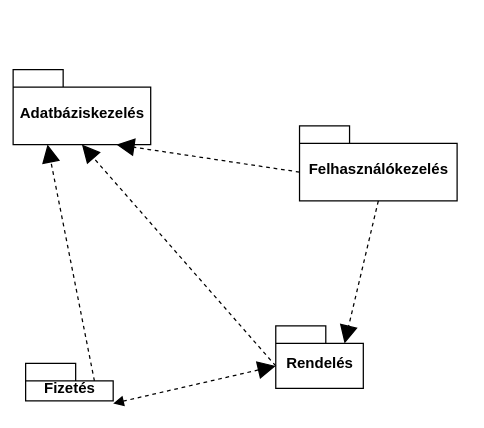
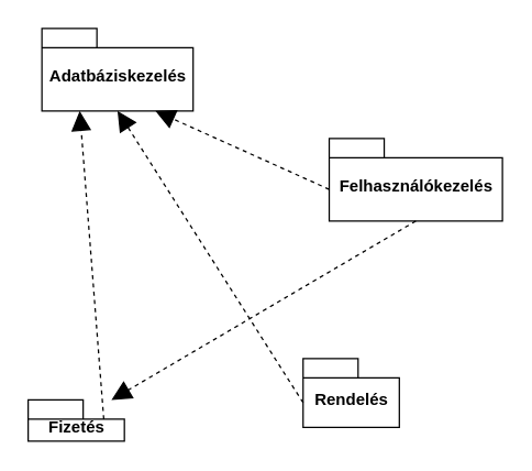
- <mxCell id="2" value="Adatbáziskezelés" style="shape=folder;fontStyle=1;spacingTop=10;tabWidth=40;tabHeight=14;tabPosition=left;html=1;" vertex="1" parent="1"><mxGeometry x="10" y="55" width="110" height="60" as="geometry" /></mxCell>
+ <mxCell id="2" value="Adatbáziskezelés" style="shape=folder;fontStyle=1;spacingTop=10;tabWidth=40;tabHeight=14;tabPosition=left;html=1;" vertex="1" parent="1"><mxGeometry x="30" y="20" width="110" height="60" as="geometry" /></mxCell>
- <mxCell id="9" value="" style="endArrow=block;dashed=1;endFill=1;endSize=12;html=1;rounded=0;exitX=0.5;exitY=1;exitDx=0;exitDy=0;exitPerimeter=0;entryX=0;entryY=0;entryDx=55;entryDy=14;entryPerimeter=0;" edge="1" parent="1" source="5" target="3"><mxGeometry width="160" relative="1" as="geometry"><mxPoint x="170" y="280" as="sourcePoint" /><mxPoint x="330" y="280" as="targetPoint" /></mxGeometry></mxCell>
+ <mxCell id="9" value="" style="endArrow=block;dashed=1;endFill=1;endSize=12;html=1;rounded=0;exitX=0.5;exitY=1;exitDx=0;exitDy=0;exitPerimeter=0;" edge="1" parent="1" source="5" target="4"><mxGeometry width="160" relative="1" as="geometry"><mxPoint x="170" y="280" as="sourcePoint" /><mxPoint x="330" y="280" as="targetPoint" /></mxGeometry></mxCell>
- <mxCell id="10" value="" style="endArrow=block;dashed=1;endFill=1;endSize=12;html=1;rounded=0;exitX=0;exitY=0;exitDx=70;exitDy=32;exitPerimeter=0;entryX=0;entryY=0;entryDx=0;entryDy=32;entryPerimeter=0;startArrow=block;startFill=1;" edge="1" parent="1" source="4" target="3"><mxGeometry width="160" relative="1" as="geometry"><mxPoint x="170" y="280" as="sourcePoint" /><mxPoint x="330" y="280" as="targetPoint" /></mxGeometry></mxCell>
